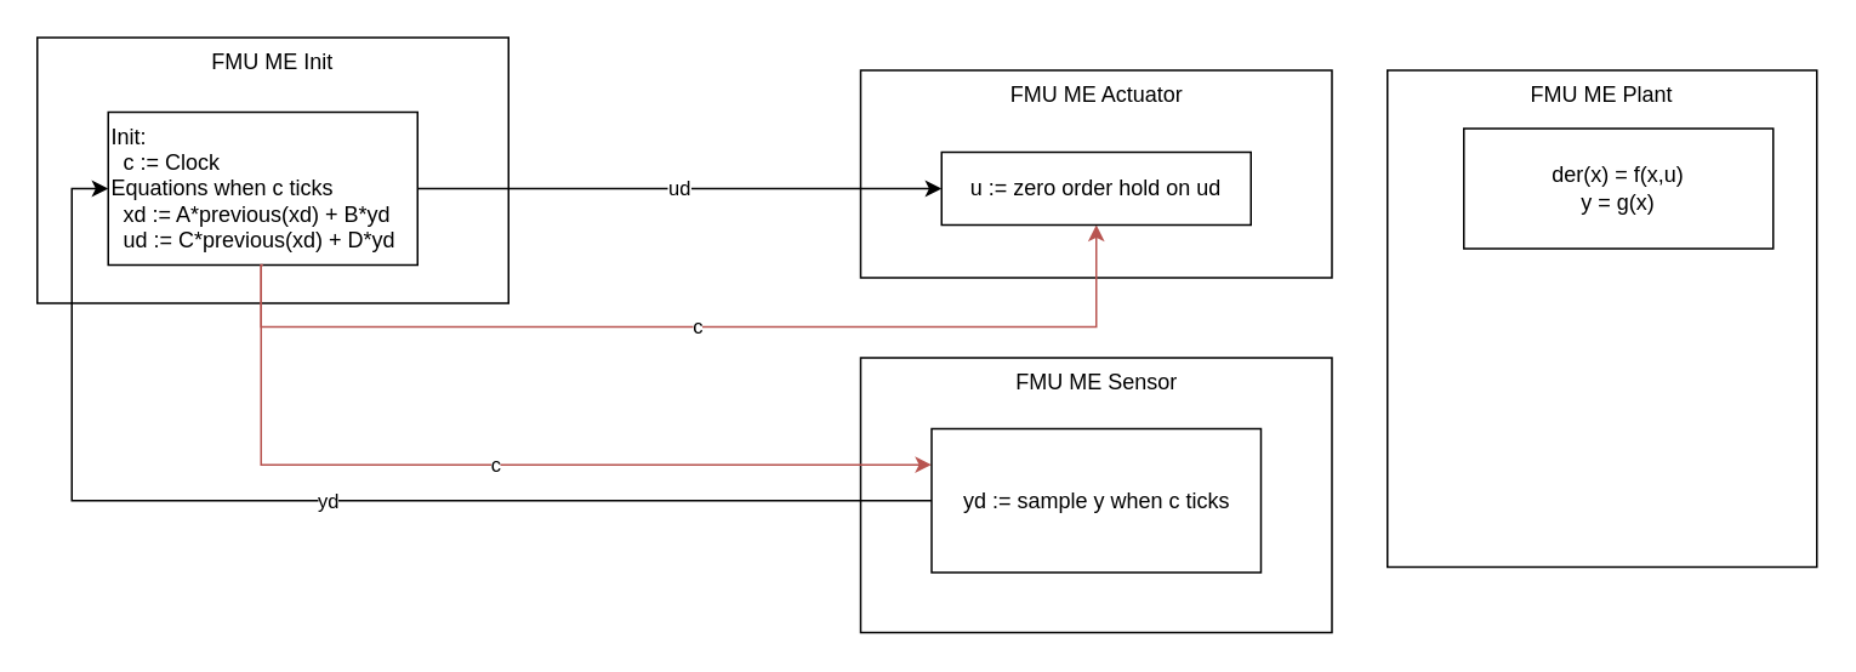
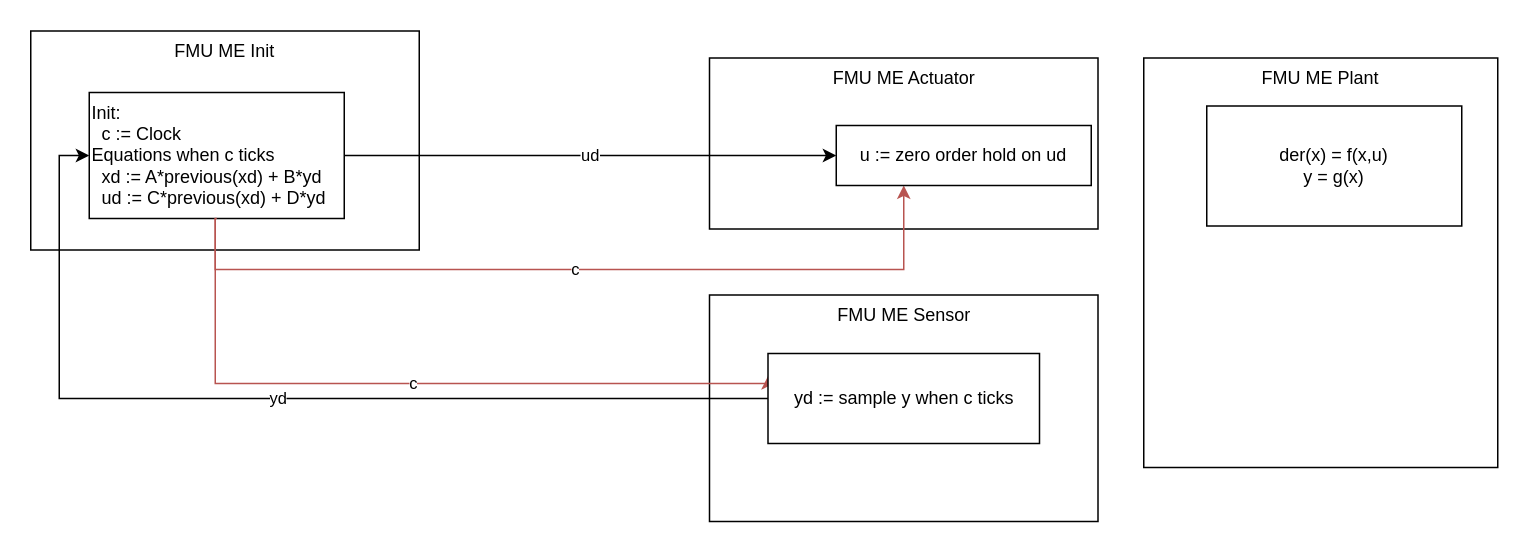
- <mxCell id="11" value="u := zero order hold on ud" style="rounded=0;whiteSpace=wrap;html=1;" vertex="1" parent="1"><mxGeometry x="517" y="83" width="170" height="40" as="geometry" /></mxCell>
+ <mxCell id="11" value="u := zero order hold on ud" style="rounded=0;whiteSpace=wrap;html=1;" vertex="1" parent="1"><mxGeometry x="557" y="83" width="170" height="40" as="geometry" /></mxCell>
- <mxCell id="12" value="der(x) = f(x,u)&lt;br&gt;y = g(x)" style="rounded=0;whiteSpace=wrap;html=1;" vertex="1" parent="1"><mxGeometry x="804" y="70" width="170" height="66" as="geometry" /></mxCell>
+ <mxCell id="12" value="der(x) = f(x,u)&lt;br&gt;y = g(x)" style="rounded=0;whiteSpace=wrap;html=1;" vertex="1" parent="1"><mxGeometry x="804" y="70" width="170" height="80" as="geometry" /></mxCell>
- <mxCell id="10" value="yd := sample y when c ticks" style="rounded=0;whiteSpace=wrap;html=1;align=center;" vertex="1" parent="1"><mxGeometry x="511.5" y="235" width="181" height="79" as="geometry" /></mxCell>
+ <mxCell id="10" value="yd := sample y when c ticks" style="rounded=0;whiteSpace=wrap;html=1;align=center;" vertex="1" parent="1"><mxGeometry x="511.5" y="235" width="181" height="60" as="geometry" /></mxCell>
